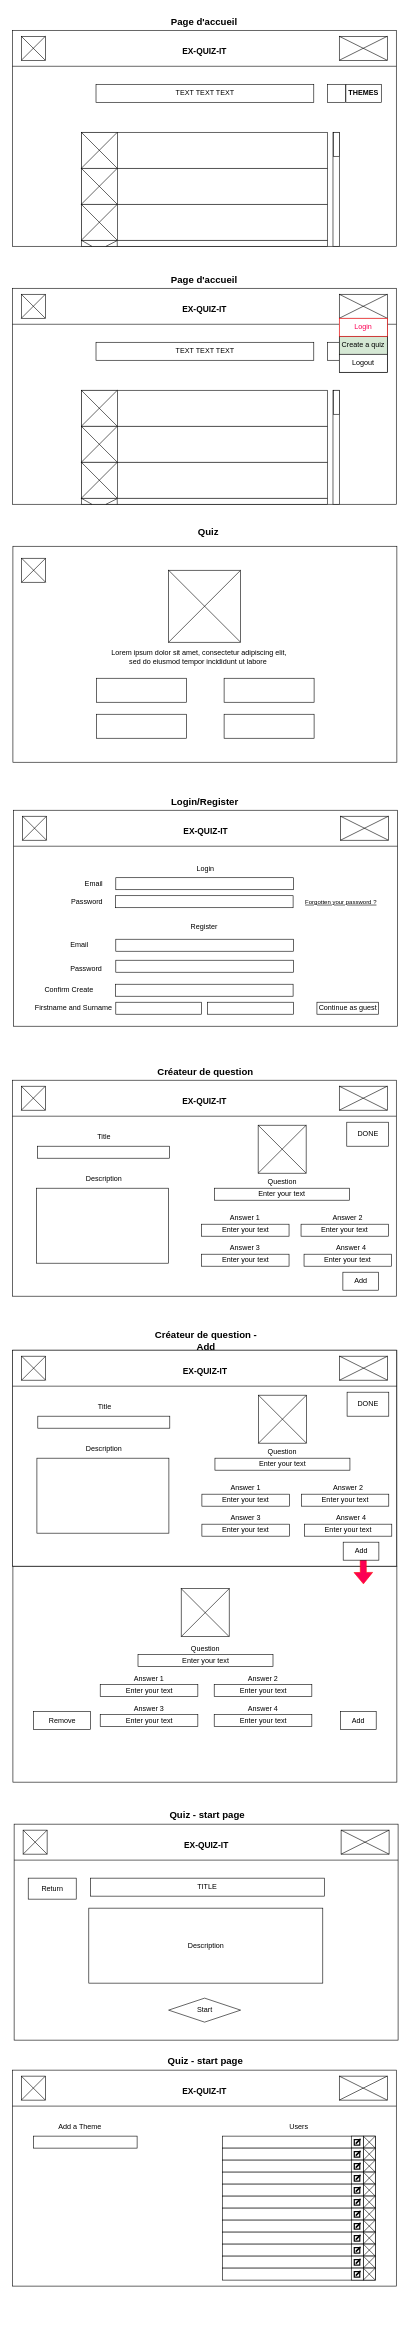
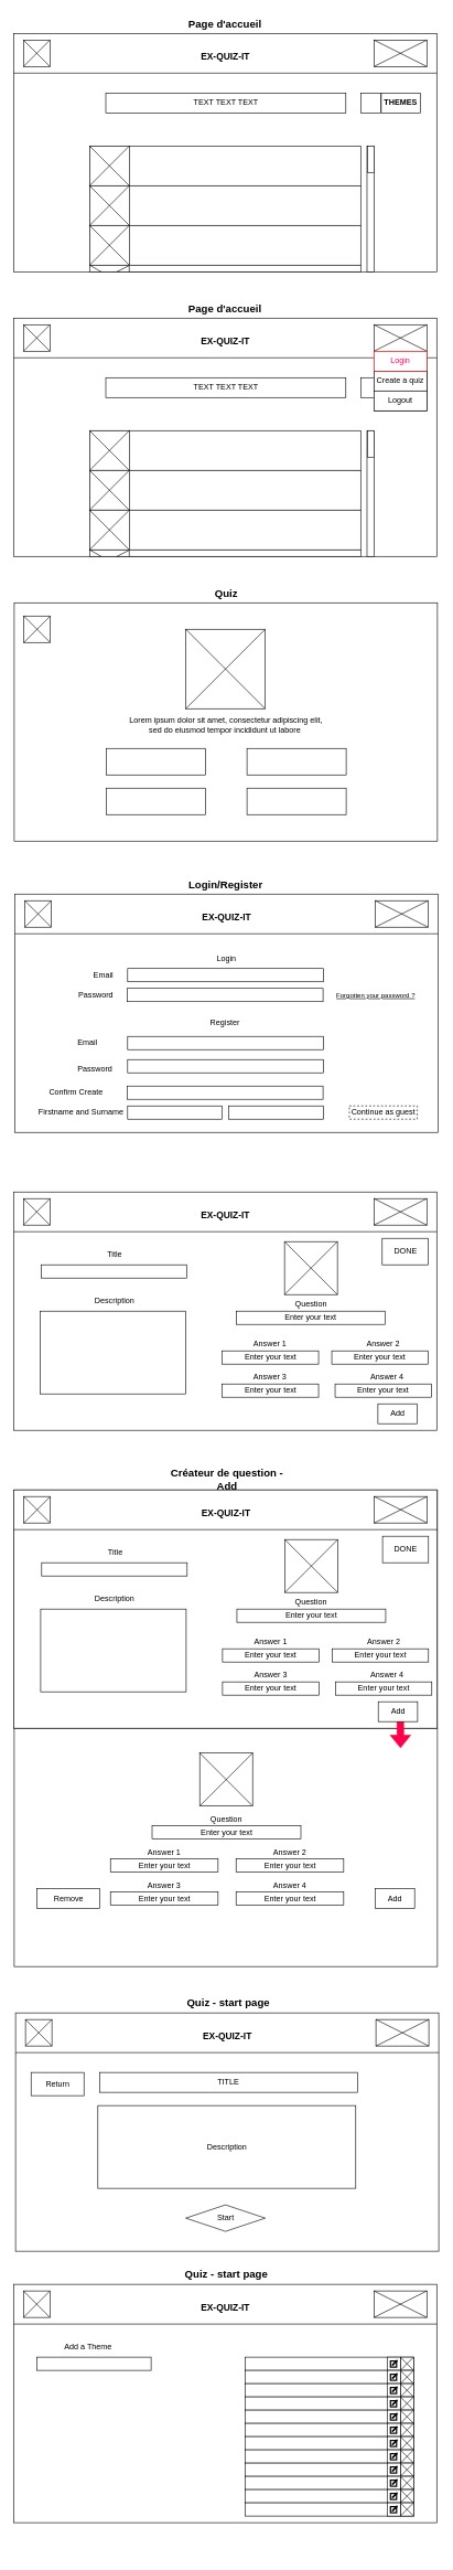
- <mxCell id="183" value="Create a quiz" style="rounded=0;whiteSpace=wrap;html=1;fillColor=#d5e8d4;" vertex="1" parent="1"><mxGeometry x="565" y="560" width="80" height="30" as="geometry" /></mxCell>
+ <mxCell id="183" value="Create a quiz" style="rounded=0;whiteSpace=wrap;html=1;" vertex="1" parent="1"><mxGeometry x="565" y="560" width="80" height="30" as="geometry" /></mxCell>
- <mxCell id="41" value="&lt;span style=&quot;font-size: 16px;&quot;&gt;&lt;b&gt;Quiz&lt;/b&gt;&lt;/span&gt;" style="text;html=1;strokeColor=none;fillColor=none;align=center;verticalAlign=middle;whiteSpace=wrap;rounded=0;" parent="1" vertex="1"><mxGeometry x="279" y="870" width="136" height="30" as="geometry" /></mxCell>
+ <mxCell id="41" value="&lt;span style=&quot;font-size: 16px;&quot;&gt;&lt;b&gt;Quiz&lt;/b&gt;&lt;/span&gt;" style="text;html=1;strokeColor=none;fillColor=none;align=center;verticalAlign=middle;whiteSpace=wrap;rounded=0;" parent="1" vertex="1"><mxGeometry x="274" y="880" width="136" height="30" as="geometry" /></mxCell>
- <mxCell id="43" value="Lorem ipsum dolor sit amet, consectetur adipiscing elit, sed do eiusmod tempor incididunt ut labore&amp;nbsp;" style="text;html=1;align=center;verticalAlign=middle;whiteSpace=wrap;rounded=0;" parent="1" vertex="1"><mxGeometry x="177.75" y="1080" width="306.5" height="30" as="geometry" /></mxCell>
+ <mxCell id="43" value="Lorem ipsum dolor sit amet, consectetur adipiscing elit, sed do eiusmod tempor incididunt ut labore&amp;nbsp;" style="text;html=1;align=center;verticalAlign=middle;whiteSpace=wrap;rounded=0;" parent="1" vertex="1"><mxGeometry x="187.75" y="1080" width="306.5" height="30" as="geometry" /></mxCell>
- <mxCell id="97" value="Continue as guest" style="rounded=0;whiteSpace=wrap;html=1;" parent="1" vertex="1"><mxGeometry x="527.75" y="1670" width="102.75" height="20" as="geometry" /></mxCell>
+ <mxCell id="97" value="Continue as guest" style="rounded=0;whiteSpace=wrap;html=1;dashed=1;" parent="1" vertex="1"><mxGeometry x="527.75" y="1670" width="102.75" height="20" as="geometry" /></mxCell>
- <mxCell id="94" value="&lt;span style=&quot;font-size: 16px;&quot;&gt;&lt;b&gt;Créateur de question&lt;/b&gt;&lt;/span&gt;" style="text;html=1;strokeColor=none;fillColor=none;align=center;verticalAlign=middle;whiteSpace=wrap;rounded=0;" parent="1" vertex="1"><mxGeometry x="255.25" y="1770" width="173.5" height="30" as="geometry" /></mxCell>
- <mxCell id="247" value="Users" style="text;html=1;align=left;verticalAlign=middle;whiteSpace=wrap;rounded=0;" vertex="1" parent="1"><mxGeometry x="479.69" y="3530" width="35.62" height="30" as="geometry" /></mxCell>
